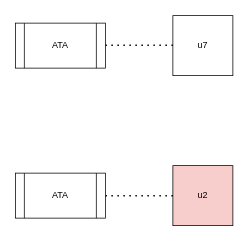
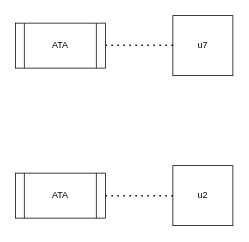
- <mxCell id="3" value="u2" style="whiteSpace=wrap;html=1;aspect=fixed;fillColor=#f8cecc;" vertex="1" parent="1"><mxGeometry x="230" y="220" width="80" height="80" as="geometry" /></mxCell>
+ <mxCell id="3" value="u2" style="whiteSpace=wrap;html=1;aspect=fixed;" vertex="1" parent="1"><mxGeometry x="230" y="220" width="80" height="80" as="geometry" /></mxCell>
